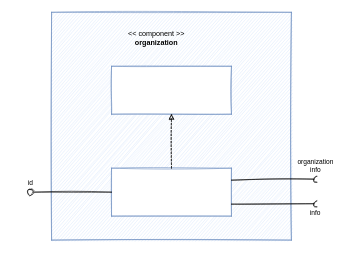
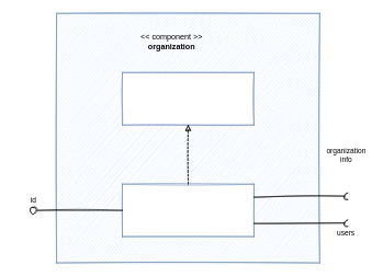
- <mxCell id="8" value="organization info" style="text;html=1;strokeColor=none;fillColor=none;align=center;verticalAlign=middle;whiteSpace=wrap;rounded=0;sketch=1;fontSize=11;" parent="1" vertex="1"><mxGeometry x="491.5" y="260.5" width="67" height="30" as="geometry" /></mxCell>
+ <mxCell id="8" value="organization info" style="text;html=1;strokeColor=none;fillColor=none;align=center;verticalAlign=middle;whiteSpace=wrap;rounded=0;sketch=1;fontSize=11;" parent="1" vertex="1"><mxGeometry x="491.5" y="220.5" width="67" height="30" as="geometry" /></mxCell>
- <mxCell id="11" value="info" style="text;html=1;strokeColor=none;fillColor=none;align=center;verticalAlign=middle;whiteSpace=wrap;rounded=0;sketch=1;fontSize=11;" parent="1" vertex="1"><mxGeometry x="495" y="339.5" width="60" height="30" as="geometry" /></mxCell>
+ <mxCell id="11" value="users" style="text;html=1;strokeColor=none;fillColor=none;align=center;verticalAlign=middle;whiteSpace=wrap;rounded=0;sketch=1;fontSize=11;" parent="1" vertex="1"><mxGeometry x="495" y="339.5" width="60" height="30" as="geometry" /></mxCell>
